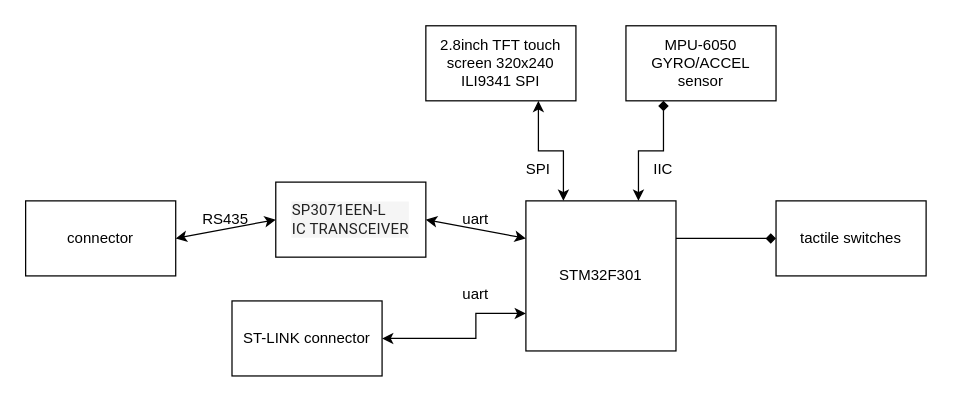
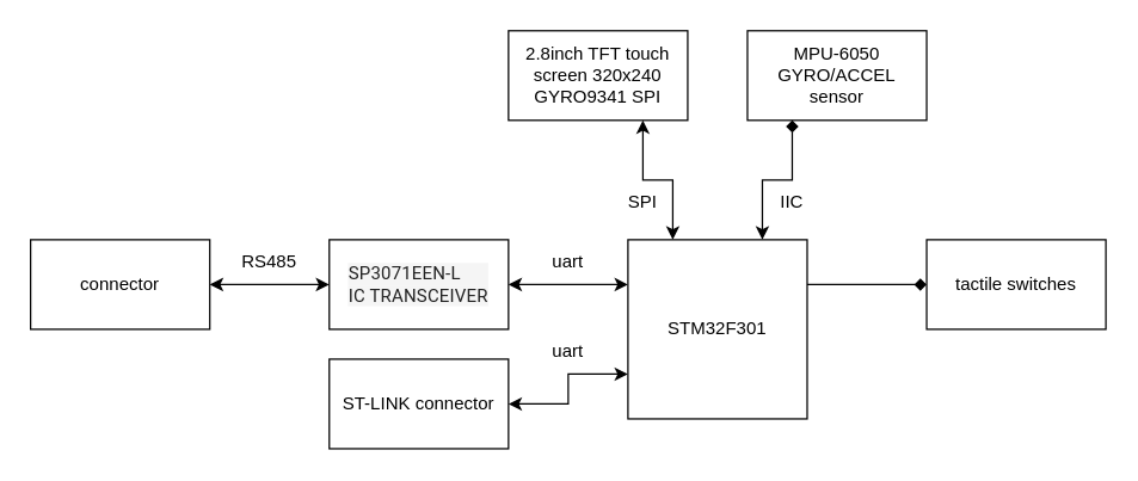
- <mxCell id="5" value="2.8inch TFT touch screen 320x240 ILI9341 SPI" style="rounded=0;whiteSpace=wrap;html=1;" vertex="1" parent="1"><mxGeometry y="20" width="120" height="60" as="geometry" x="340" /></mxCell>
+ <mxCell id="5" value="2.8inch TFT touch screen 320x240 GYRO9341 SPI" style="rounded=0;whiteSpace=wrap;html=1;" vertex="1" parent="1"><mxGeometry y="20" width="120" height="60" as="geometry" x="340" /></mxCell>
- <mxCell id="17" value="RS435" style="text;html=1;strokeColor=none;fillColor=none;align=center;verticalAlign=middle;whiteSpace=wrap;rounded=0;" vertex="1" parent="1"><mxGeometry x="150" y="160" width="60" height="30" as="geometry" /></mxCell>
+ <mxCell id="17" value="RS485" style="text;html=1;strokeColor=none;fillColor=none;align=center;verticalAlign=middle;whiteSpace=wrap;rounded=0;" vertex="1" parent="1"><mxGeometry x="150" y="160" width="60" height="30" as="geometry" /></mxCell>
- <mxCell id="6" value="&lt;p style=&quot;box-sizing: initial; margin: 0px; padding: 0px; border-width: 0px; border-style: solid; -webkit-font-smoothing: antialiased; --tw-shadow: 0 0 #0000; color: rgb(34, 34, 34); font-family: Roboto, &amp;quot;Noto Sans&amp;quot;, Arial, Helvetica, sans-serif, dk; letter-spacing: 0.129px; text-align: start; background-color: rgba(0, 0, 0, 0.04);&quot;&gt;SP3071EEN-L&lt;/p&gt;&lt;p style=&quot;box-sizing: initial; margin: 0px; padding: 0px; border-width: 0px; border-style: solid; -webkit-font-smoothing: antialiased; --tw-shadow: 0 0 #0000; color: rgb(34, 34, 34); font-family: Roboto, &amp;quot;Noto Sans&amp;quot;, Arial, Helvetica, sans-serif, dk; letter-spacing: 0.129px; text-align: start; background-color: rgba(0, 0, 0, 0.04);&quot;&gt;IC TRANSCEIVER&lt;/p&gt;" style="rounded=0;whiteSpace=wrap;html=1;" vertex="1" parent="1"><mxGeometry x="220" y="145" width="120" height="60" as="geometry" /></mxCell>
+ <mxCell id="6" value="&lt;p style=&quot;box-sizing: initial; margin: 0px; padding: 0px; border-width: 0px; border-style: solid; -webkit-font-smoothing: antialiased; --tw-shadow: 0 0 #0000; color: rgb(34, 34, 34); font-family: Roboto, &amp;quot;Noto Sans&amp;quot;, Arial, Helvetica, sans-serif, dk; letter-spacing: 0.129px; text-align: start; background-color: rgba(0, 0, 0, 0.04);&quot;&gt;SP3071EEN-L&lt;/p&gt;&lt;p style=&quot;box-sizing: initial; margin: 0px; padding: 0px; border-width: 0px; border-style: solid; -webkit-font-smoothing: antialiased; --tw-shadow: 0 0 #0000; color: rgb(34, 34, 34); font-family: Roboto, &amp;quot;Noto Sans&amp;quot;, Arial, Helvetica, sans-serif, dk; letter-spacing: 0.129px; text-align: start; background-color: rgba(0, 0, 0, 0.04);&quot;&gt;IC TRANSCEIVER&lt;/p&gt;" style="rounded=0;whiteSpace=wrap;html=1;" vertex="1" parent="1"><mxGeometry x="220" y="160" width="120" height="60" as="geometry" /></mxCell>
- <mxCell id="15" value="ST-LINK connector" style="rounded=0;whiteSpace=wrap;html=1;" vertex="1" parent="1"><mxGeometry x="185" y="240" width="120" height="60" as="geometry" /></mxCell>
+ <mxCell id="15" value="ST-LINK connector" style="rounded=0;whiteSpace=wrap;html=1;" vertex="1" parent="1"><mxGeometry x="220" y="240" width="120" height="60" as="geometry" /></mxCell>
